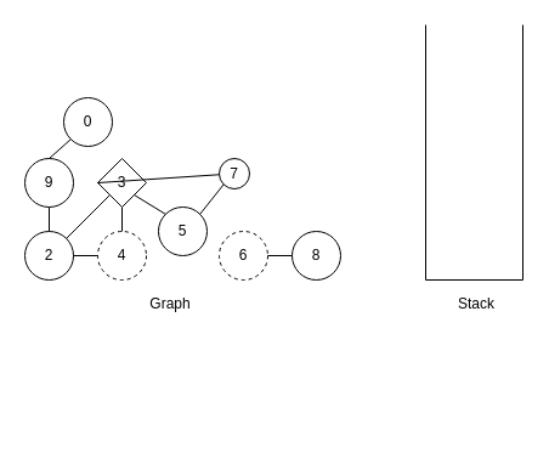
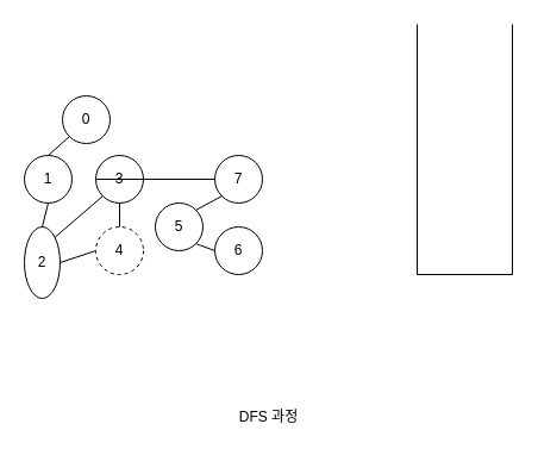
- <mxCell id="10" value="7" style="ellipse;whiteSpace=wrap;html=1;aspect=fixed;" parent="1" vertex="1"><mxGeometry x="180" y="130" width="25" height="25" as="geometry" /></mxCell>
+ <mxCell id="10" value="7" style="ellipse;whiteSpace=wrap;html=1;aspect=fixed;" parent="1" vertex="1"><mxGeometry x="180" y="130" width="40" height="40" as="geometry" /></mxCell>
- <mxCell id="7" value="9" style="ellipse;whiteSpace=wrap;html=1;aspect=fixed;" parent="1" vertex="1"><mxGeometry x="20" y="130" width="40" height="40" as="geometry" /></mxCell>
+ <mxCell id="7" value="1" style="ellipse;whiteSpace=wrap;html=1;aspect=fixed;" parent="1" vertex="1"><mxGeometry x="20" y="130" width="40" height="40" as="geometry" /></mxCell>
- <mxCell id="2" value="3" style="rhombus;whiteSpace=wrap;html=1;aspect=fixed;" parent="1" vertex="1"><mxGeometry x="80" y="130" width="40" height="40" as="geometry" /></mxCell>
+ <mxCell id="2" value="3" style="ellipse;whiteSpace=wrap;html=1;aspect=fixed;" parent="1" vertex="1"><mxGeometry x="80" y="130" width="40" height="40" as="geometry" /></mxCell>
- <mxCell id="17" value="" style="endArrow=none;html=1;exitX=0;exitY=0;exitDx=0;exitDy=0;entryX=1;entryY=1;entryDx=0;entryDy=0;" parent="1" source="9" target="2" edge="1"><mxGeometry width="50" height="50" relative="1" as="geometry"><mxPoint x="70" y="220" as="sourcePoint" /><mxPoint x="150" y="150" as="targetPoint" /></mxGeometry></mxCell>
+ <mxCell id="19" value="" style="endArrow=none;html=1;exitX=0;exitY=0.5;exitDx=0;exitDy=0;entryX=1;entryY=1;entryDx=0;entryDy=0;" parent="1" source="11" target="9" edge="1"><mxGeometry width="50" height="50" relative="1" as="geometry"><mxPoint x="195.858" y="174.142" as="sourcePoint" /><mxPoint x="174.142" y="185.858" as="targetPoint" /></mxGeometry></mxCell>
- <mxCell id="3" value="2" style="ellipse;whiteSpace=wrap;html=1;aspect=fixed;" parent="1" vertex="1"><mxGeometry x="20" y="190" width="40" height="40" as="geometry" /></mxCell>
+ <mxCell id="3" value="2" style="ellipse;whiteSpace=wrap;html=1;aspect=fixed;" parent="1" vertex="1"><mxGeometry x="20" y="190" width="30" height="60" as="geometry" /></mxCell>
- <mxCell id="11" value="6" style="ellipse;whiteSpace=wrap;html=1;aspect=fixed;dashed=1;" parent="1" vertex="1"><mxGeometry x="180" y="190" width="40" height="40" as="geometry" /></mxCell>
+ <mxCell id="11" value="6" style="ellipse;whiteSpace=wrap;html=1;aspect=fixed;" parent="1" vertex="1"><mxGeometry x="180" y="190" width="40" height="40" as="geometry" /></mxCell>
- <mxCell id="20" value="" style="endArrow=none;html=1;exitX=1;exitY=0.5;exitDx=0;exitDy=0;entryX=0;entryY=0.5;entryDx=0;entryDy=0;" parent="1" source="11" target="12" edge="1"><mxGeometry width="50" height="50" relative="1" as="geometry"><mxPoint x="205.858" y="184.142" as="sourcePoint" /><mxPoint x="184.142" y="195.858" as="targetPoint" /></mxGeometry></mxCell>
- <mxCell id="12" value="8" style="ellipse;whiteSpace=wrap;html=1;aspect=fixed;" parent="1" vertex="1"><mxGeometry x="240" y="190" width="40" height="40" as="geometry" /></mxCell>
- <mxCell id="26" value="Graph" style="text;html=1;strokeColor=none;fillColor=none;align=center;verticalAlign=middle;whiteSpace=wrap;rounded=0;" parent="1" vertex="1"><mxGeometry x="120" y="240" width="40" height="20" as="geometry" /></mxCell>
- <mxCell id="25" value="Stack" style="text;html=1;strokeColor=none;fillColor=none;align=center;verticalAlign=middle;whiteSpace=wrap;rounded=0;" parent="1" vertex="1"><mxGeometry x="372" y="240" width="40" height="20" as="geometry" /></mxCell>
+ <mxCell id="24" value="DFS 과정" style="text;html=1;strokeColor=none;fillColor=none;align=center;verticalAlign=middle;whiteSpace=wrap;rounded=0;" parent="1" vertex="1"><mxGeometry x="197" y="340" width="57" height="20" as="geometry" /></mxCell>
